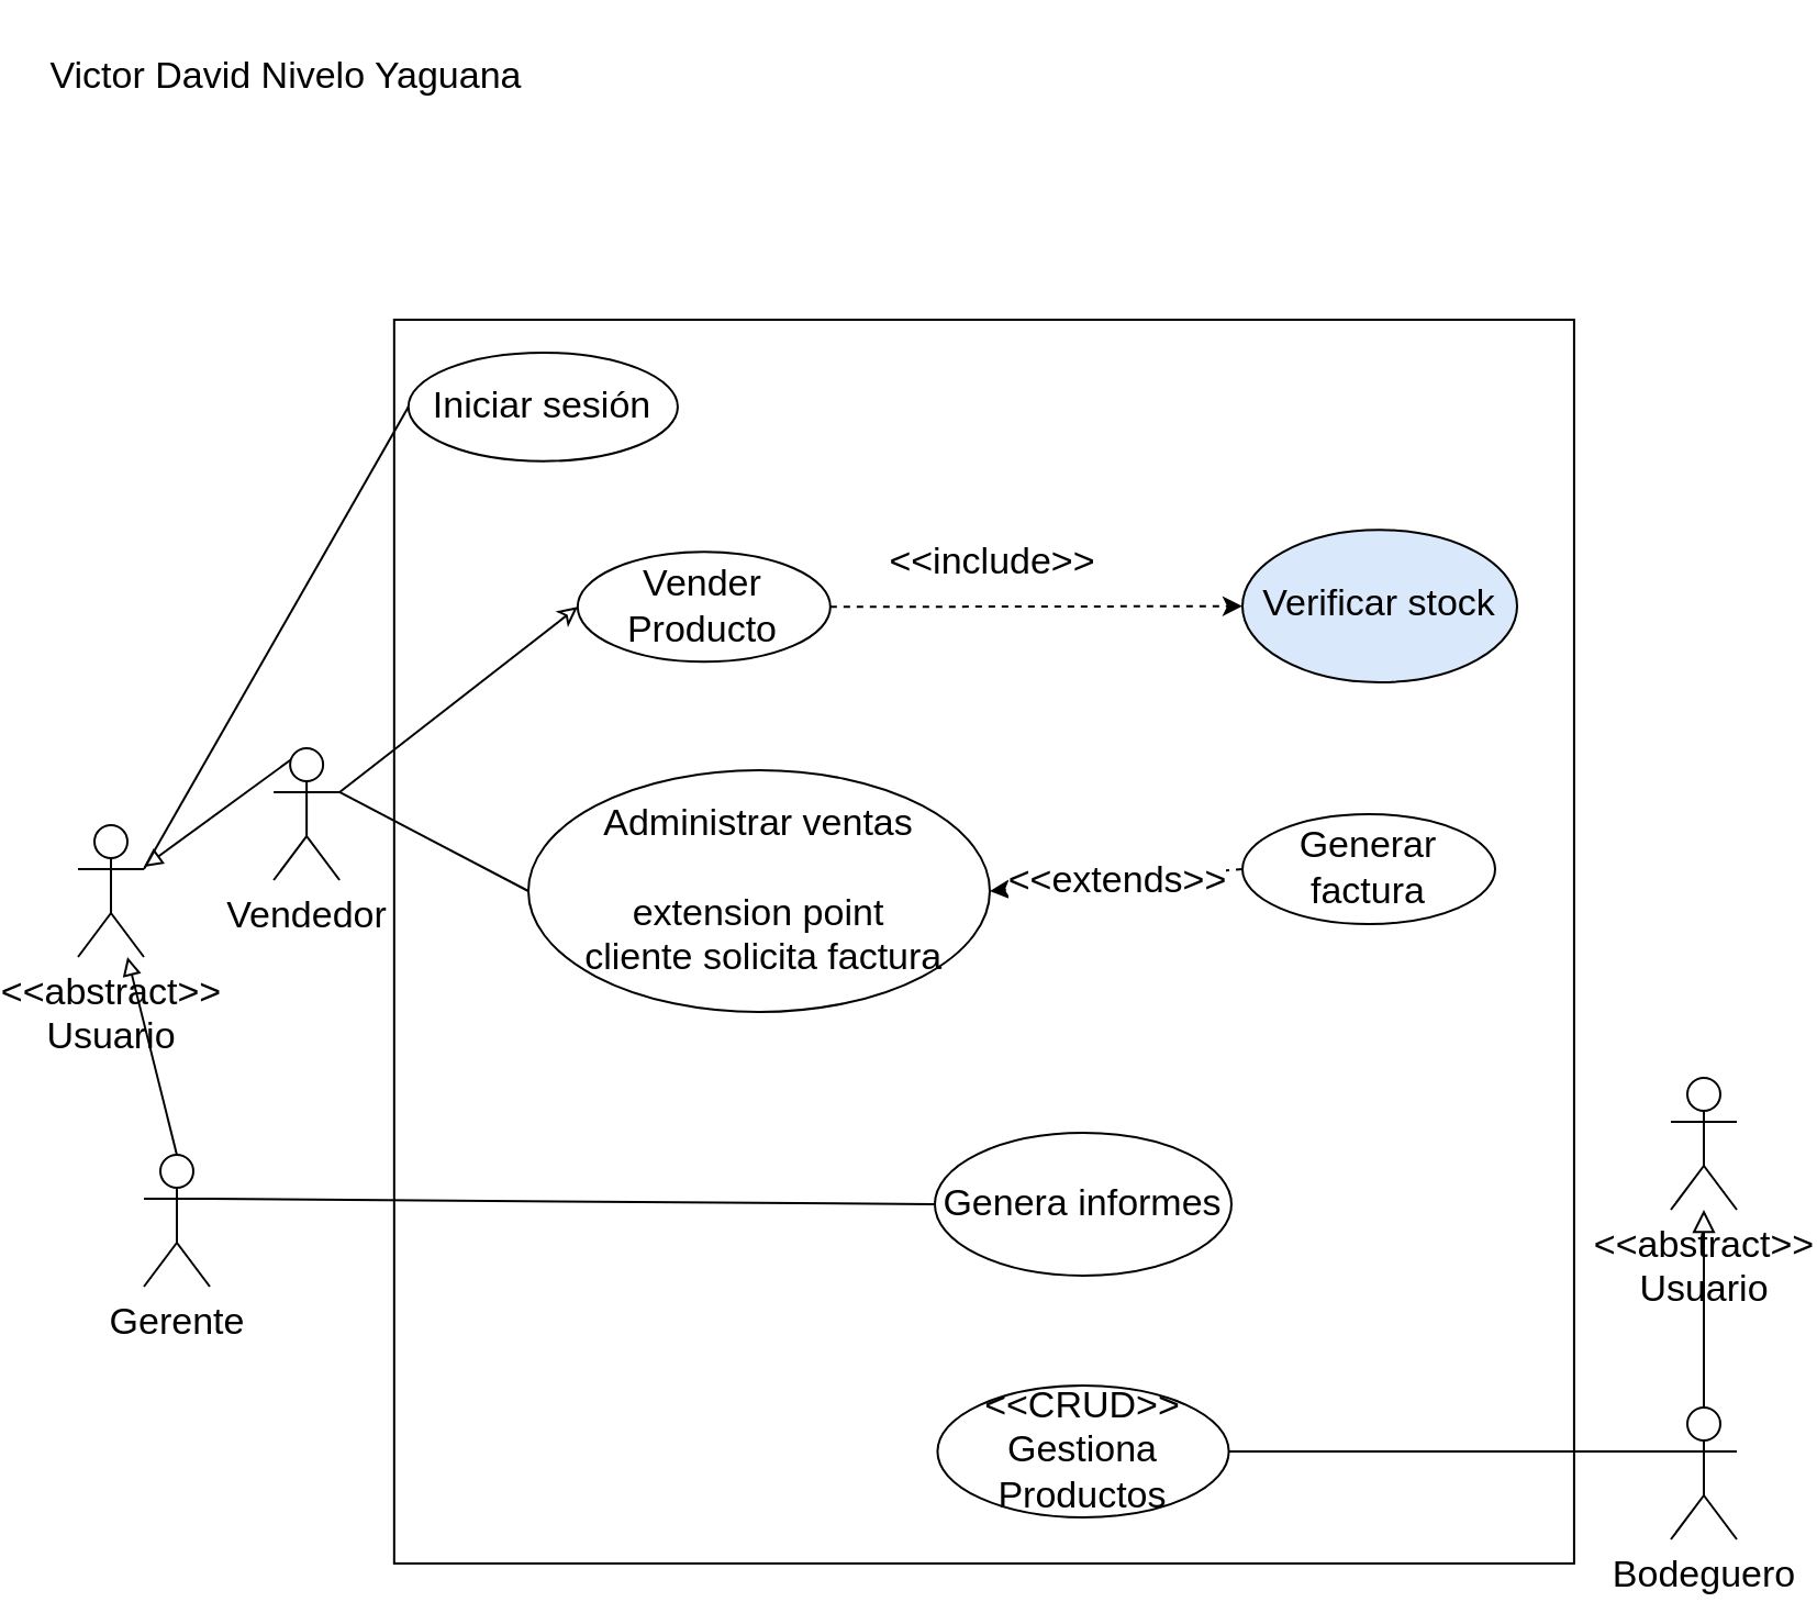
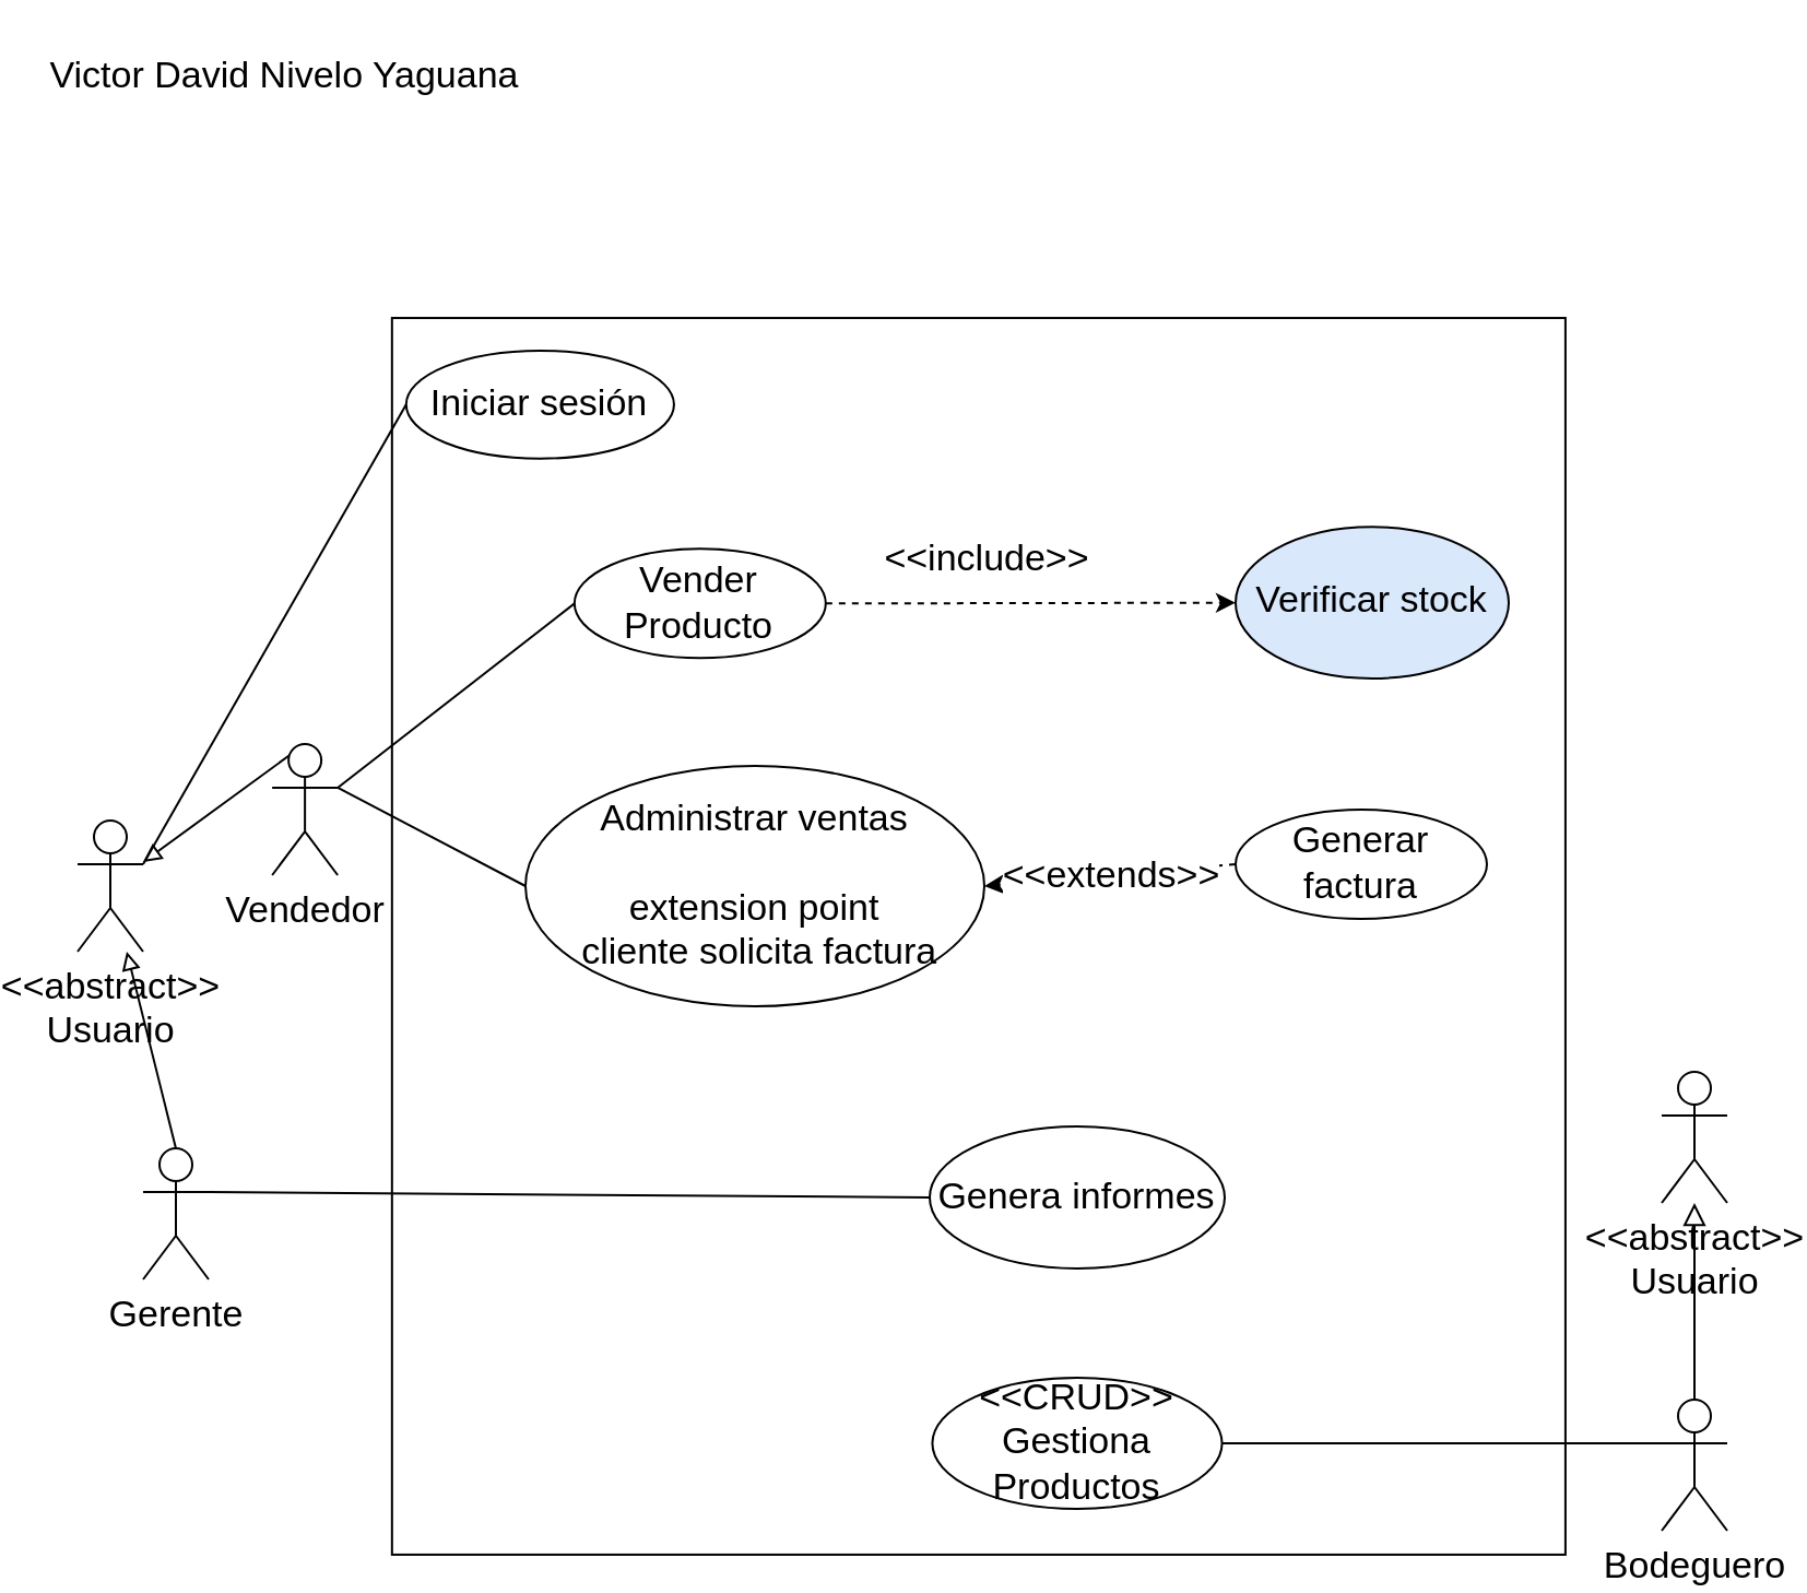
- <mxCell id="3" style="rounded=0;orthogonalLoop=1;jettySize=auto;html=1;exitX=1;exitY=0.333;exitDx=0;exitDy=0;exitPerimeter=0;entryX=0;entryY=0.5;entryDx=0;entryDy=0;endArrow=classic;endFill=0;" edge="1" parent="1" source="6" target="12"><mxGeometry relative="1" as="geometry" /></mxCell>
+ <mxCell id="3" style="rounded=0;orthogonalLoop=1;jettySize=auto;html=1;exitX=1;exitY=0.333;exitDx=0;exitDy=0;exitPerimeter=0;entryX=0;entryY=0.5;entryDx=0;entryDy=0;endArrow=none;endFill=0;" edge="1" parent="1" source="6" target="12"><mxGeometry relative="1" as="geometry" /></mxCell>
